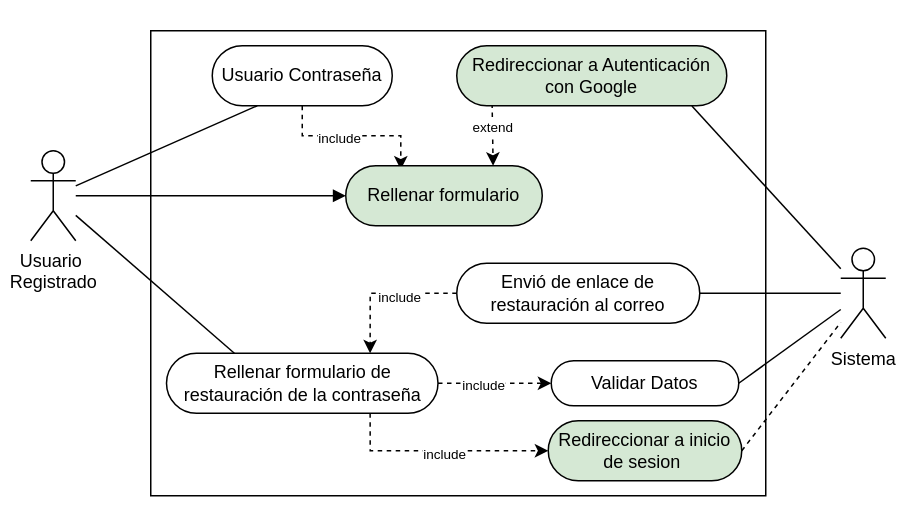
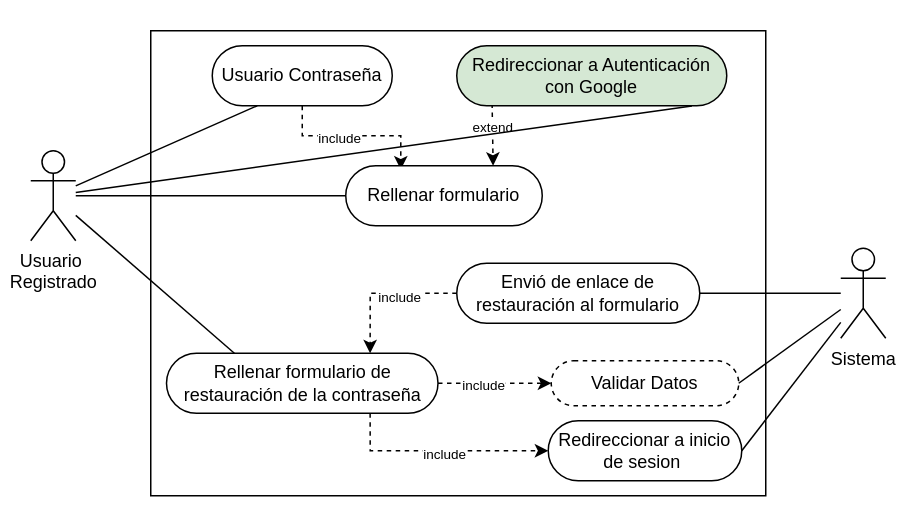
- <mxCell id="26" value="" style="endArrow=none;html=1;rounded=0;exitX=0.871;exitY=1.004;exitDx=0;exitDy=0;exitPerimeter=0;" edge="1" parent="1" source="13" target="24"><mxGeometry width="50" height="50" relative="1" as="geometry"><mxPoint x="540" y="130" as="sourcePoint" /><mxPoint x="590" y="80" as="targetPoint" /></mxGeometry></mxCell>
+ <mxCell id="26" value="" style="endArrow=none;html=1;rounded=0;exitX=0.871;exitY=1.004;exitDx=0;exitDy=0;exitPerimeter=0;" edge="1" parent="1" source="13" target="2"><mxGeometry width="50" height="50" relative="1" as="geometry"><mxPoint x="540" y="130" as="sourcePoint" /><mxPoint x="590" y="80" as="targetPoint" /></mxGeometry></mxCell>
- <mxCell id="20" value="" style="endArrow=block;html=1;rounded=0;entryX=0;entryY=0.5;entryDx=0;entryDy=0;" edge="1" parent="1" source="2" target="14"><mxGeometry width="50" height="50" relative="1" as="geometry"><mxPoint x="290" y="230" as="sourcePoint" /><mxPoint x="340" y="180" as="targetPoint" /></mxGeometry></mxCell>
+ <mxCell id="20" value="" style="endArrow=none;html=1;rounded=0;entryX=0;entryY=0.5;entryDx=0;entryDy=0;" edge="1" parent="1" source="2" target="14"><mxGeometry width="50" height="50" relative="1" as="geometry"><mxPoint x="290" y="230" as="sourcePoint" /><mxPoint x="340" y="180" as="targetPoint" /></mxGeometry></mxCell>
- <mxCell id="14" value="Rellenar formulario" style="rounded=1;whiteSpace=wrap;html=1;arcSize=50;fillColor=#d5e8d4;" vertex="1" parent="1"><mxGeometry x="230" y="110" width="131" height="40" as="geometry" /></mxCell>
+ <mxCell id="14" value="Rellenar formulario" style="rounded=1;whiteSpace=wrap;html=1;arcSize=50;" vertex="1" parent="1"><mxGeometry x="230" y="110" width="131" height="40" as="geometry" /></mxCell>
- <mxCell id="10" value="Envió de enlace de restauración al correo" style="rounded=1;whiteSpace=wrap;html=1;arcSize=50;" parent="1" vertex="1"><mxGeometry x="304" y="175" width="162" height="40" as="geometry" /></mxCell>
+ <mxCell id="10" value="Envió de enlace de restauración al formulario" style="rounded=1;whiteSpace=wrap;html=1;arcSize=50;" parent="1" vertex="1"><mxGeometry x="304" y="175" width="162" height="40" as="geometry" /></mxCell>
- <mxCell id="22" value="Validar Datos" style="rounded=1;whiteSpace=wrap;html=1;arcSize=50;" vertex="1" parent="1"><mxGeometry x="367" y="240" width="125" height="30" as="geometry" /></mxCell>
+ <mxCell id="22" value="Validar Datos" style="rounded=1;whiteSpace=wrap;html=1;arcSize=50;dashed=1;" vertex="1" parent="1"><mxGeometry x="367" y="240" width="125" height="30" as="geometry" /></mxCell>
- <mxCell id="28" value="" style="endArrow=none;html=1;rounded=0;exitX=1;exitY=0.5;exitDx=0;exitDy=0;dashed=1;" edge="1" parent="1" source="23" target="24"><mxGeometry width="50" height="50" relative="1" as="geometry"><mxPoint x="540" y="300" as="sourcePoint" /><mxPoint x="590" y="250" as="targetPoint" /></mxGeometry></mxCell>
+ <mxCell id="28" value="" style="endArrow=none;html=1;rounded=0;exitX=1;exitY=0.5;exitDx=0;exitDy=0;" edge="1" parent="1" source="23" target="24"><mxGeometry width="50" height="50" relative="1" as="geometry"><mxPoint x="540" y="300" as="sourcePoint" /><mxPoint x="590" y="250" as="targetPoint" /></mxGeometry></mxCell>
- <mxCell id="23" value="Redireccionar a inicio de sesion&amp;nbsp;" style="rounded=1;whiteSpace=wrap;html=1;arcSize=50;fillColor=#d5e8d4;" vertex="1" parent="1"><mxGeometry x="365" y="280" width="129" height="40" as="geometry" /></mxCell>
+ <mxCell id="23" value="Redireccionar a inicio de sesion&amp;nbsp;" style="rounded=1;whiteSpace=wrap;html=1;arcSize=50;" vertex="1" parent="1"><mxGeometry x="365" y="280" width="129" height="40" as="geometry" /></mxCell>
